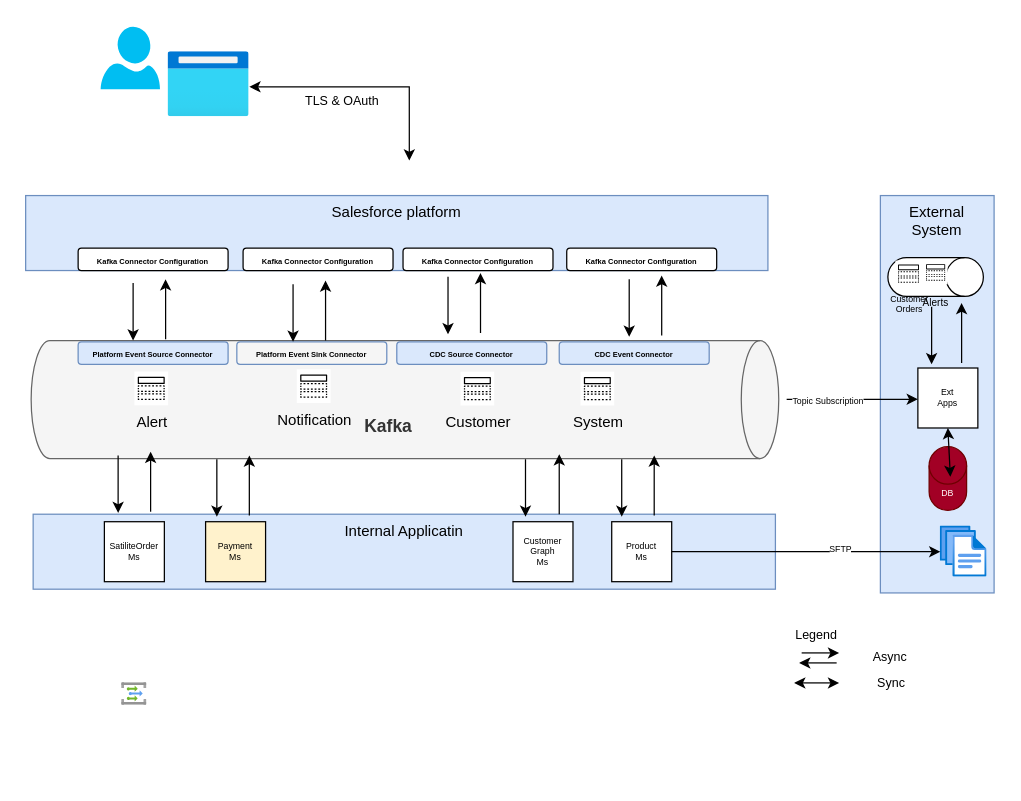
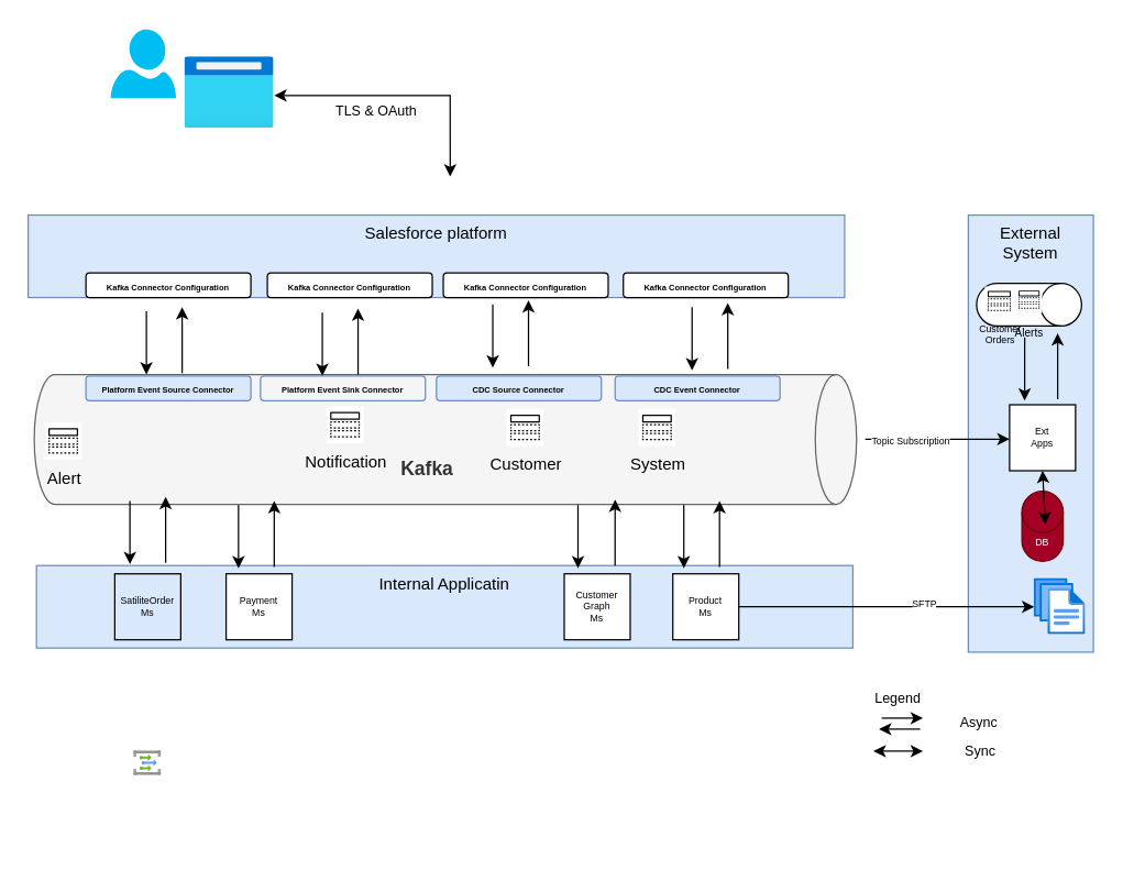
- <mxCell id="10" value="Alert" style="sketch=0;outlineConnect=0;dashed=0;verticalLabelPosition=bottom;verticalAlign=top;align=center;html=1;fontSize=12;fontStyle=0;aspect=fixed;shape=mxgraph.aws4.resourceIcon;resIcon=mxgraph.aws4.topic;" parent="1" vertex="1"><mxGeometry x="107" y="296.77" width="27" height="27" as="geometry" /></mxCell>
+ <mxCell id="10" value="Alert" style="sketch=0;outlineConnect=0;dashed=0;verticalLabelPosition=bottom;verticalAlign=top;align=center;html=1;fontSize=12;fontStyle=0;aspect=fixed;shape=mxgraph.aws4.resourceIcon;resIcon=mxgraph.aws4.topic;" parent="1" vertex="1"><mxGeometry x="32" y="306.77" width="27" height="27" as="geometry" /></mxCell>
- <mxCell id="35" value="&lt;div style=&quot;font-size: 7px;&quot;&gt;&lt;font style=&quot;font-size: 7px;&quot;&gt;SatiliteOrder&lt;/font&gt;&lt;/div&gt;&lt;div style=&quot;font-size: 7px;&quot;&gt;&lt;font style=&quot;font-size: 7px;&quot;&gt;Ms&lt;br style=&quot;font-size: 7px;&quot;&gt;&lt;/font&gt;&lt;/div&gt;" style="whiteSpace=wrap;html=1;aspect=fixed;fontSize=7;" parent="1" vertex="1"><mxGeometry x="83" y="417" width="48" height="48" as="geometry" /></mxCell>
+ <mxCell id="35" value="&lt;div style=&quot;font-size: 7px;&quot;&gt;&lt;font style=&quot;font-size: 7px;&quot;&gt;SatiliteOrder&lt;/font&gt;&lt;/div&gt;&lt;div style=&quot;font-size: 7px;&quot;&gt;&lt;font style=&quot;font-size: 7px;&quot;&gt;Ms&lt;br style=&quot;font-size: 7px;&quot;&gt;&lt;/font&gt;&lt;/div&gt;" style="whiteSpace=wrap;html=1;aspect=fixed;fontSize=7;fillColor=#dae8fc;" parent="1" vertex="1"><mxGeometry x="83" y="417" width="48" height="48" as="geometry" /></mxCell>
- <mxCell id="36" value="&lt;div&gt;Payment&lt;/div&gt;&lt;div&gt;Ms&lt;br&gt;&lt;/div&gt;" style="whiteSpace=wrap;html=1;aspect=fixed;fontSize=7;fillColor=#fff2cc;" parent="1" vertex="1"><mxGeometry x="164" y="417" width="48" height="48" as="geometry" /></mxCell>
+ <mxCell id="36" value="&lt;div&gt;Payment&lt;/div&gt;&lt;div&gt;Ms&lt;br&gt;&lt;/div&gt;" style="whiteSpace=wrap;html=1;aspect=fixed;fontSize=7;" parent="1" vertex="1"><mxGeometry x="164" y="417" width="48" height="48" as="geometry" /></mxCell>
